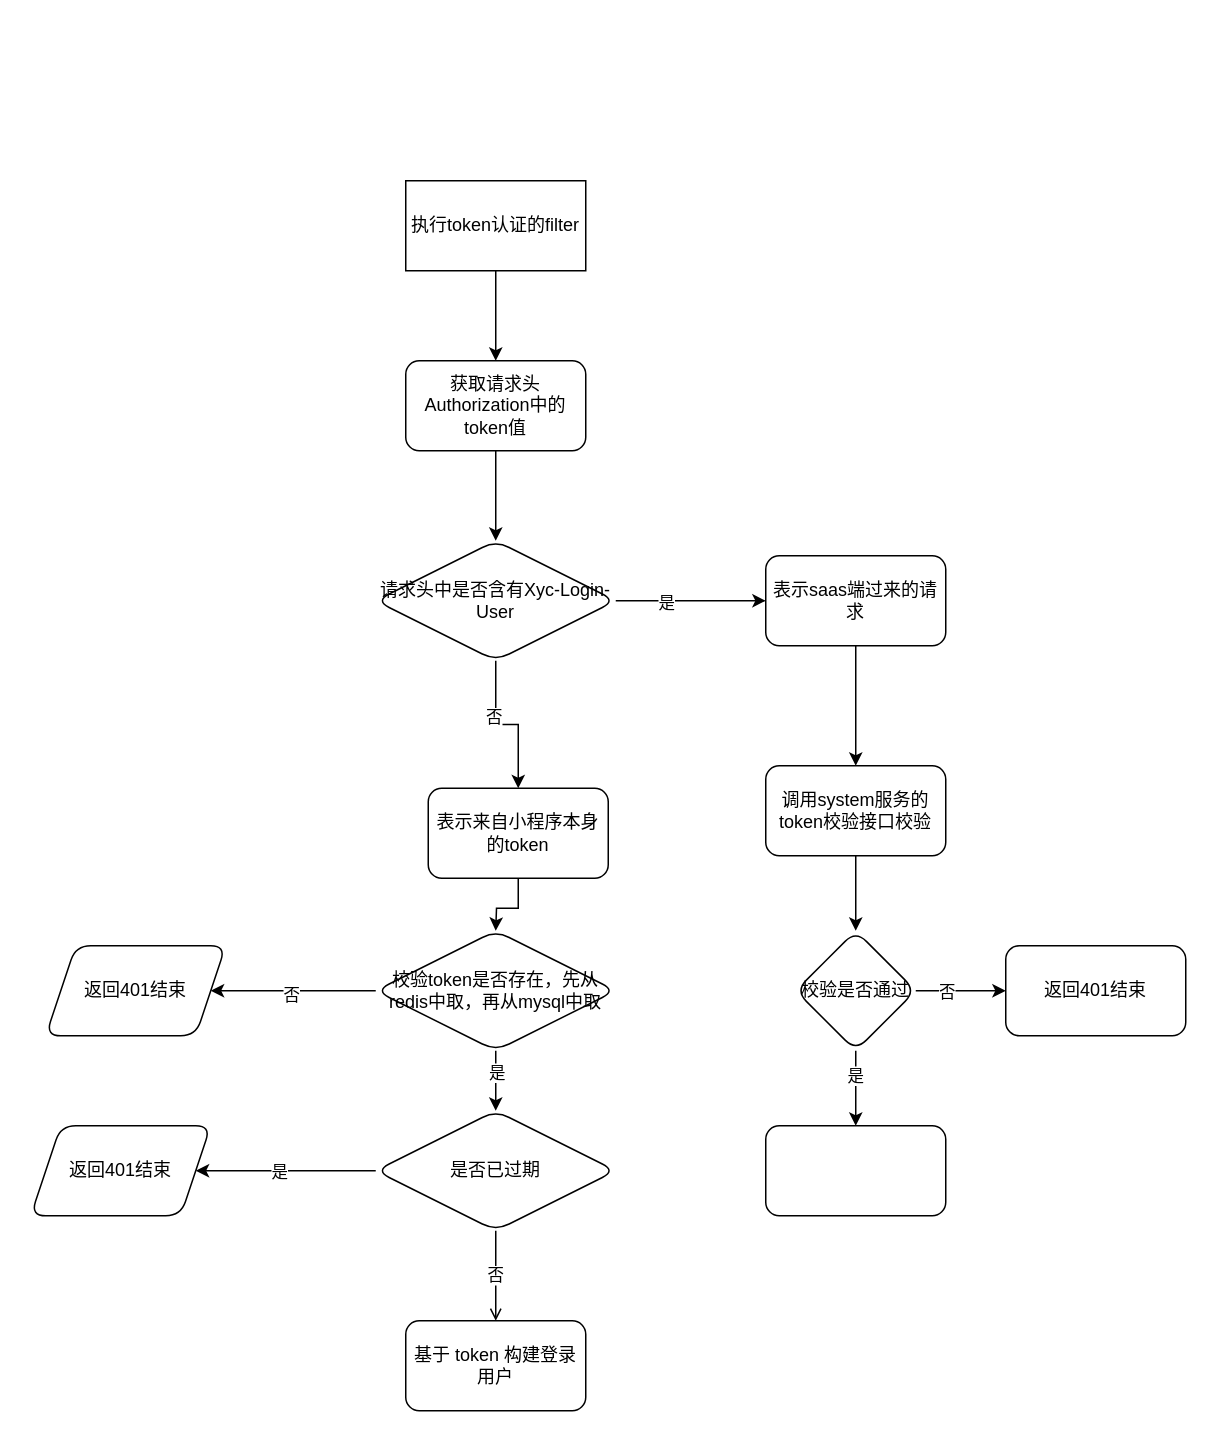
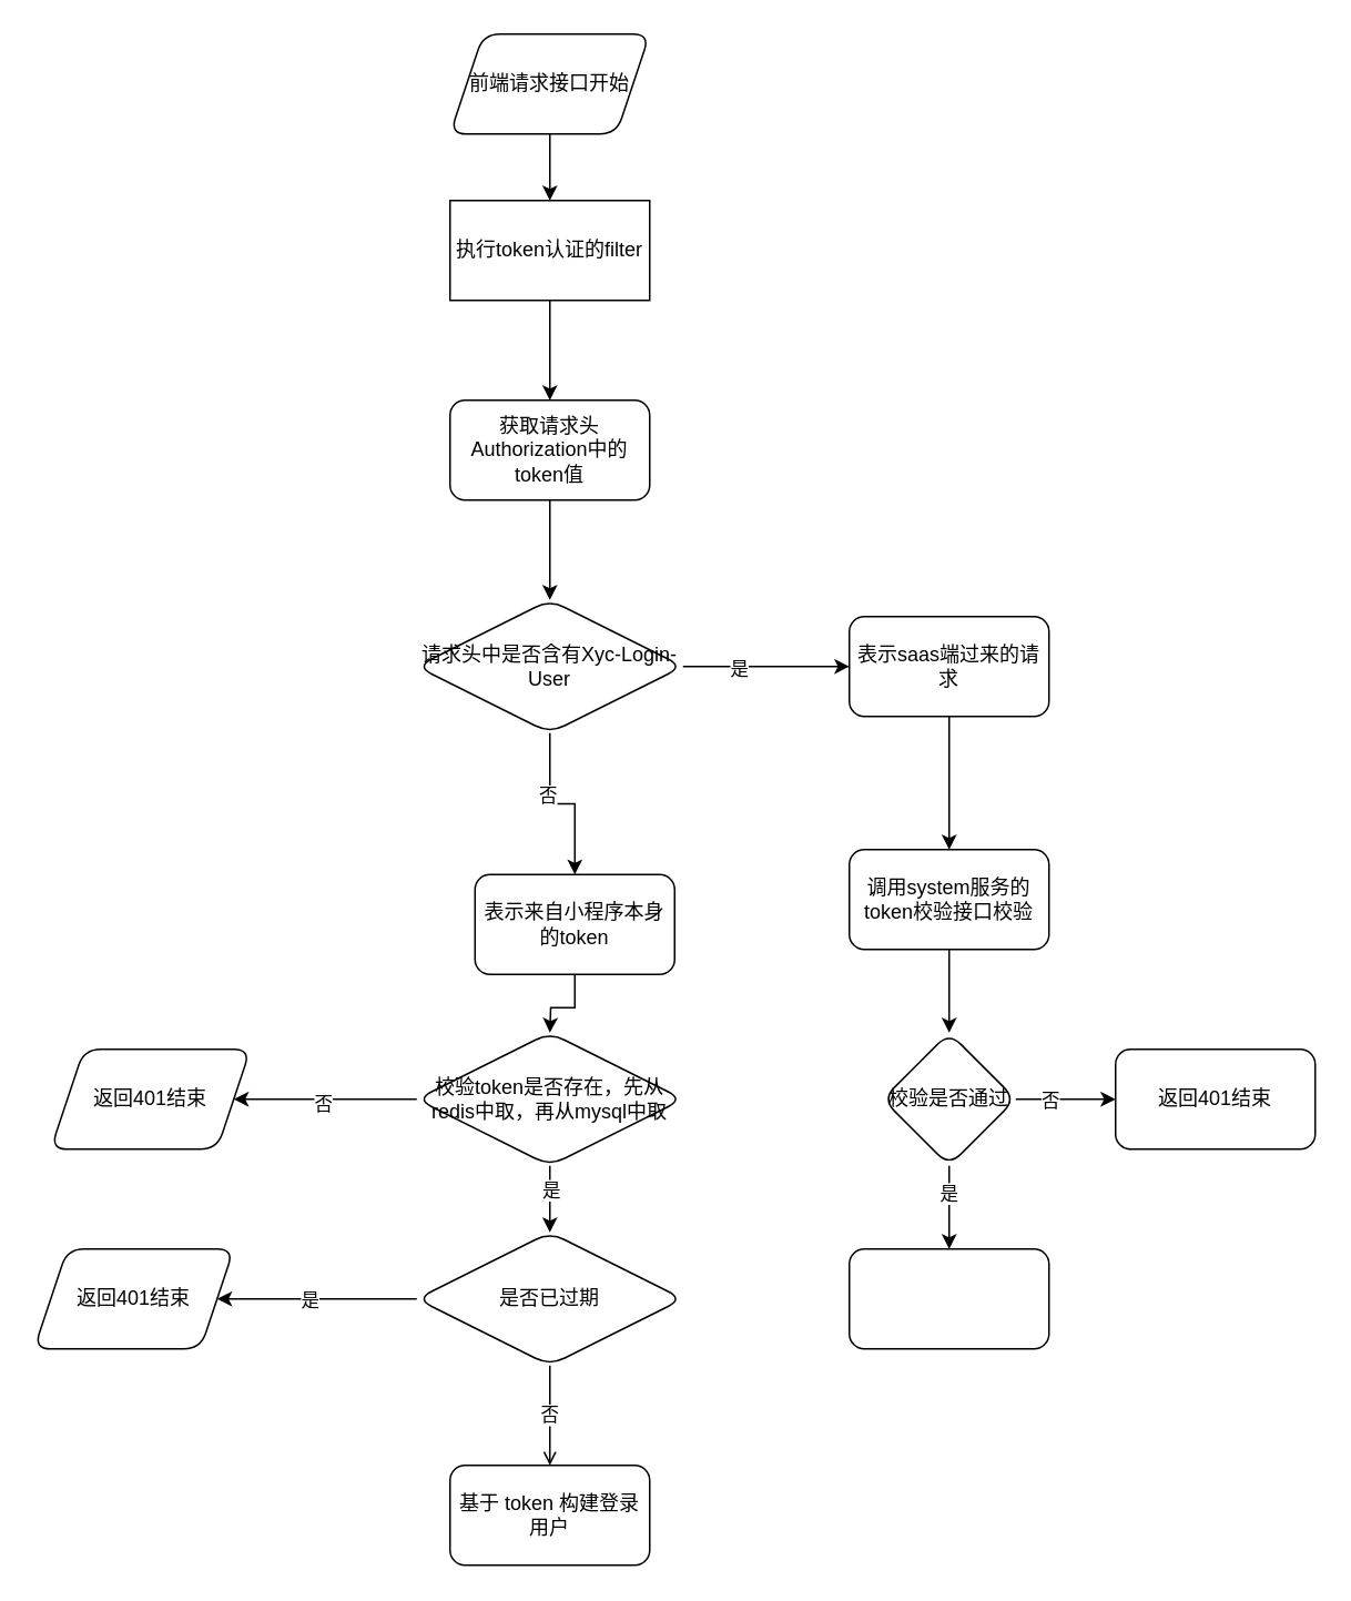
+ <mxCell id="3" value="前端请求接口开始" style="shape=parallelogram;perimeter=parallelogramPerimeter;whiteSpace=wrap;html=1;fixedSize=1;rounded=1;glass=0;strokeWidth=1;shadow=0;" vertex="1" parent="1"><mxGeometry x="270" y="20" width="120" height="60" as="geometry" /></mxCell>
+ <mxCell id="2" value="" style="edgeStyle=orthogonalEdgeStyle;rounded=0;orthogonalLoop=1;jettySize=auto;html=1;" edge="1" parent="1" source="3" target="5"><mxGeometry relative="1" as="geometry" /></mxCell>
